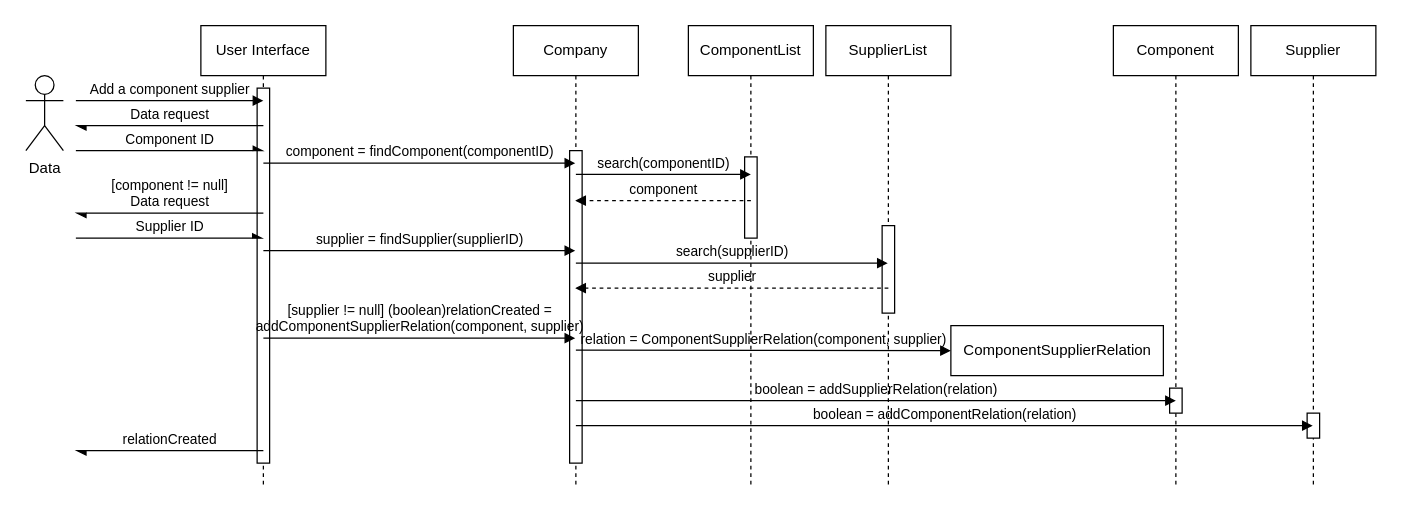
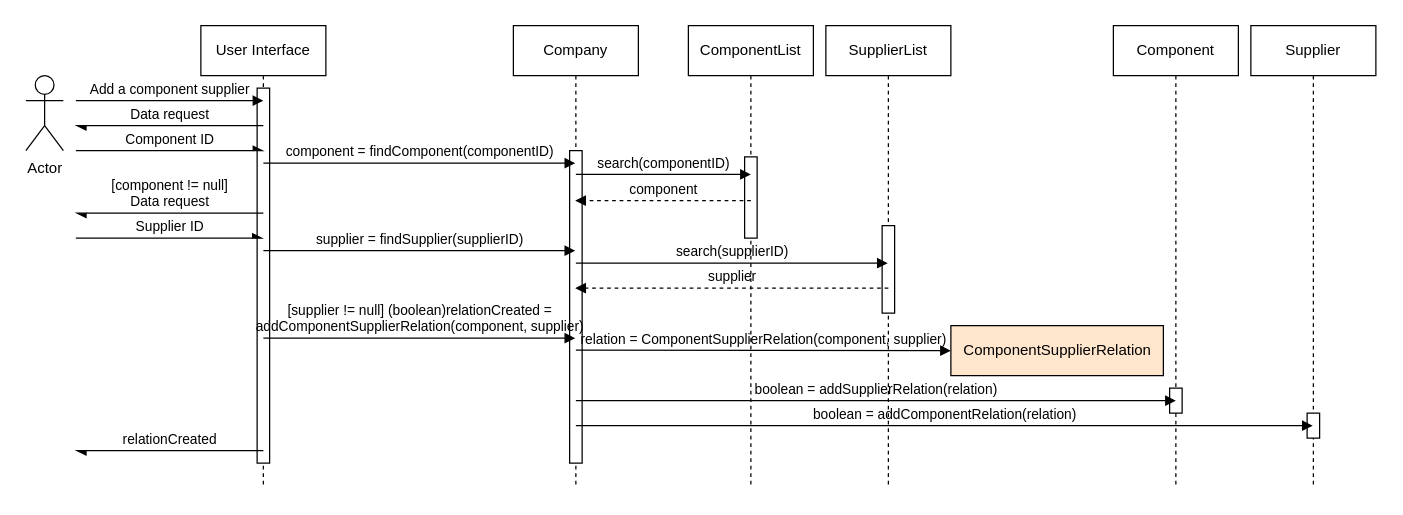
- <mxCell id="2" value="Data" style="shape=umlActor;verticalLabelPosition=bottom;verticalAlign=top;html=1;fillColor=none;" vertex="1" parent="1"><mxGeometry x="20" y="60" width="30" height="60" as="geometry" /></mxCell>
+ <mxCell id="2" value="Actor" style="shape=umlActor;verticalLabelPosition=bottom;verticalAlign=top;html=1;fillColor=none;" vertex="1" parent="1"><mxGeometry x="20" y="60" width="30" height="60" as="geometry" /></mxCell>
- <mxCell id="22" value="ComponentSupplierRelation" style="html=1;" vertex="1" parent="1"><mxGeometry x="760" y="260" width="170" height="40" as="geometry" /></mxCell>
+ <mxCell id="22" value="ComponentSupplierRelation" style="html=1;fillColor=#ffe6cc;" vertex="1" parent="1"><mxGeometry x="760" y="260" width="170" height="40" as="geometry" /></mxCell>
